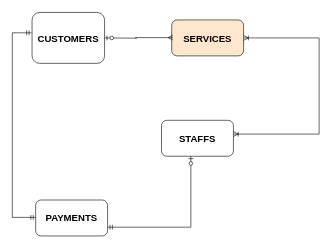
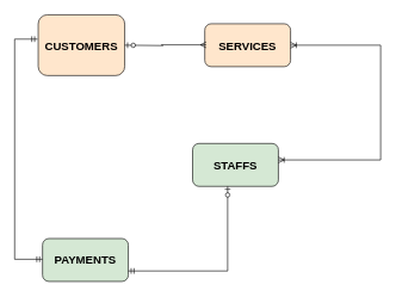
- <mxCell id="2" value="CUSTOMERS" style="rounded=1;whiteSpace=wrap;html=1;fontSize=16;fontStyle=1" parent="1" vertex="1"><mxGeometry x="53" y="20" width="121" height="85" as="geometry" /></mxCell>
+ <mxCell id="2" value="CUSTOMERS" style="rounded=1;whiteSpace=wrap;html=1;fontSize=16;fontStyle=1;fillColor=#ffe6cc;" parent="1" vertex="1"><mxGeometry x="53" y="20" width="121" height="85" as="geometry" /></mxCell>
- <mxCell id="3" value="&lt;b&gt;STAFFS&lt;/b&gt;" style="rounded=1;whiteSpace=wrap;html=1;fontSize=16;" parent="1" vertex="1"><mxGeometry x="269" y="200" width="120" height="60" as="geometry" /></mxCell>
+ <mxCell id="3" value="&lt;b&gt;STAFFS&lt;/b&gt;" style="rounded=1;whiteSpace=wrap;html=1;fontSize=16;fillColor=#d5e8d4;" parent="1" vertex="1"><mxGeometry x="269" y="200" width="120" height="60" as="geometry" /></mxCell>
- <mxCell id="4" value="&lt;b&gt;PAYMENTS&lt;/b&gt;" style="rounded=1;whiteSpace=wrap;html=1;fontSize=16;" parent="1" vertex="1"><mxGeometry x="59" y="333" width="120" height="60" as="geometry" /></mxCell>
+ <mxCell id="4" value="&lt;b&gt;PAYMENTS&lt;/b&gt;" style="rounded=1;whiteSpace=wrap;html=1;fontSize=16;fillColor=#d5e8d4;" parent="1" vertex="1"><mxGeometry x="59" y="333" width="120" height="60" as="geometry" /></mxCell>
